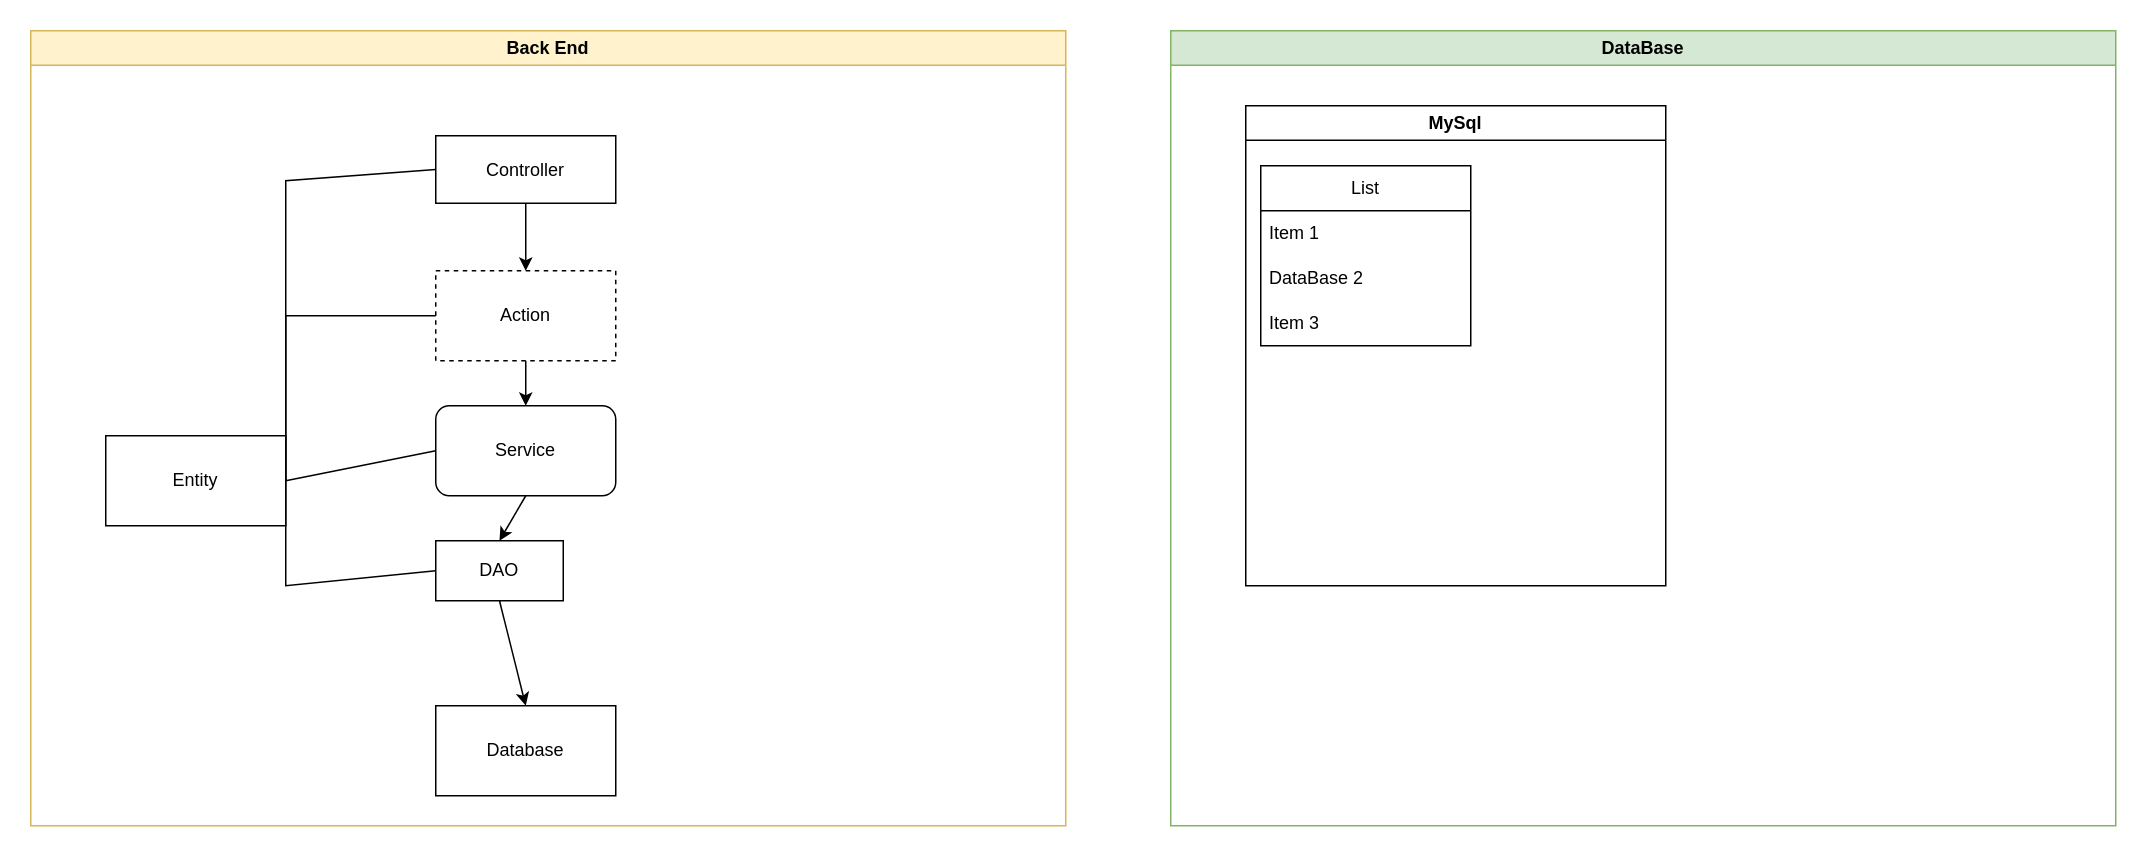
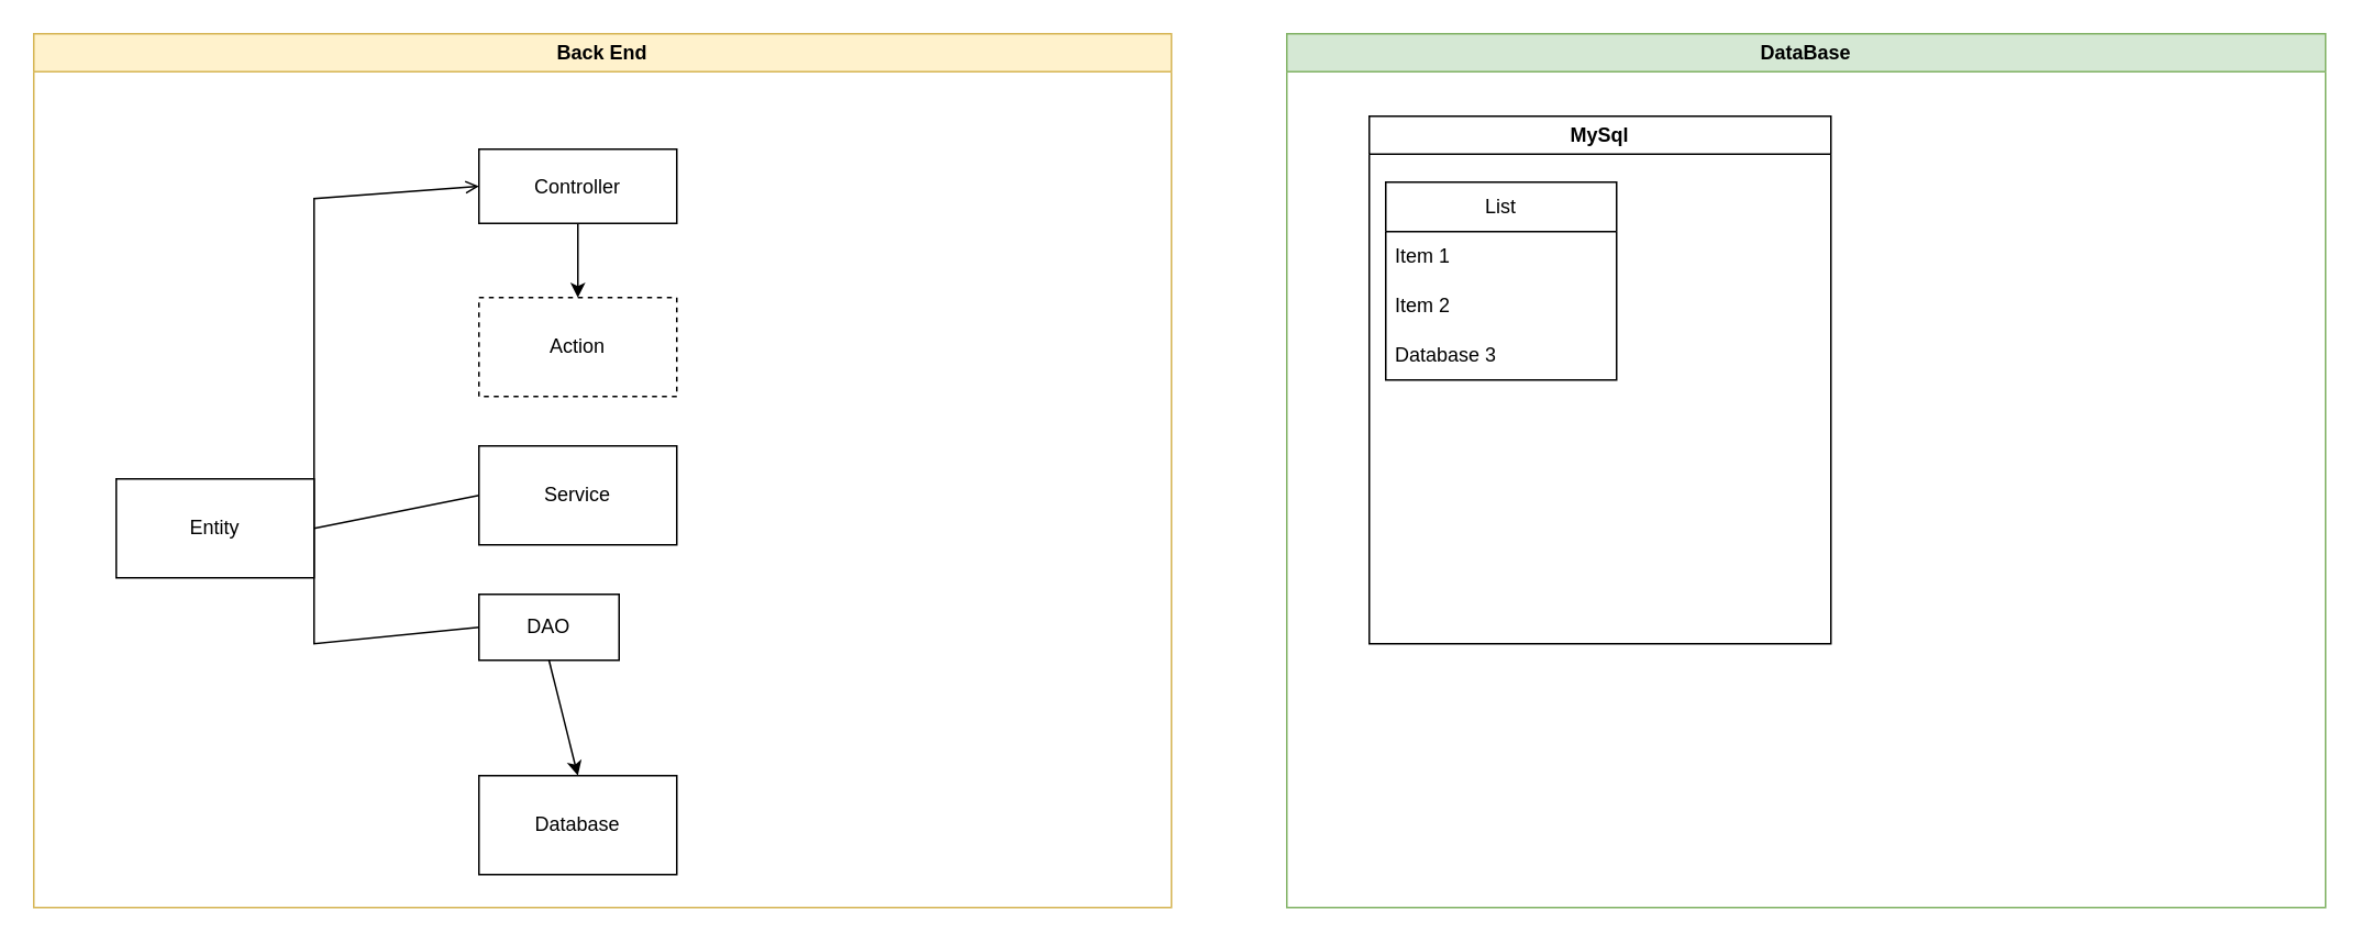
- <mxCell id="16" value="" style="endArrow=none;html=1;rounded=0;exitX=1;exitY=0.5;exitDx=0;exitDy=0;entryX=0;entryY=0.5;entryDx=0;entryDy=0;" edge="1" parent="2" source="8" target="6"><mxGeometry width="50" height="50" relative="1" as="geometry"><mxPoint x="130" y="130" as="sourcePoint" /><mxPoint x="180" y="80" as="targetPoint" /><Array as="points"><mxPoint x="170" y="100" /></Array></mxGeometry></mxCell>
+ <mxCell id="16" value="" style="endArrow=open;html=1;rounded=0;exitX=1;exitY=0.5;exitDx=0;exitDy=0;entryX=0;entryY=0.5;entryDx=0;entryDy=0;" edge="1" parent="2" source="8" target="6"><mxGeometry width="50" height="50" relative="1" as="geometry"><mxPoint x="130" y="130" as="sourcePoint" /><mxPoint x="180" y="80" as="targetPoint" /><Array as="points"><mxPoint x="170" y="100" /></Array></mxGeometry></mxCell>
- <mxCell id="21" value="DataBase 2" style="text;strokeColor=none;fillColor=none;align=left;verticalAlign=middle;spacingLeft=4;spacingRight=4;overflow=hidden;points=[[0,0.5],[1,0.5]];portConstraint=eastwest;rotatable=0;whiteSpace=wrap;html=1;" vertex="1" parent="19"><mxGeometry y="60" width="140" height="30" as="geometry" /></mxCell>
+ <mxCell id="21" value="Item 2" style="text;strokeColor=none;fillColor=none;align=left;verticalAlign=middle;spacingLeft=4;spacingRight=4;overflow=hidden;points=[[0,0.5],[1,0.5]];portConstraint=eastwest;rotatable=0;whiteSpace=wrap;html=1;" vertex="1" parent="19"><mxGeometry y="60" width="140" height="30" as="geometry" /></mxCell>
- <mxCell id="15" value="" style="endArrow=none;html=1;rounded=0;exitX=1;exitY=0.5;exitDx=0;exitDy=0;entryX=0;entryY=0.5;entryDx=0;entryDy=0;" edge="1" parent="2" source="8" target="7"><mxGeometry width="50" height="50" relative="1" as="geometry"><mxPoint x="140" y="220" as="sourcePoint" /><mxPoint x="190" y="170" as="targetPoint" /><Array as="points"><mxPoint x="170" y="190" /></Array></mxGeometry></mxCell>
- <mxCell id="22" value="Item 3" style="text;strokeColor=none;fillColor=none;align=left;verticalAlign=middle;spacingLeft=4;spacingRight=4;overflow=hidden;points=[[0,0.5],[1,0.5]];portConstraint=eastwest;rotatable=0;whiteSpace=wrap;html=1;" vertex="1" parent="19"><mxGeometry y="90" width="140" height="30" as="geometry" /></mxCell>
+ <mxCell id="22" value="Database 3" style="text;strokeColor=none;fillColor=none;align=left;verticalAlign=middle;spacingLeft=4;spacingRight=4;overflow=hidden;points=[[0,0.5],[1,0.5]];portConstraint=eastwest;rotatable=0;whiteSpace=wrap;html=1;" vertex="1" parent="19"><mxGeometry y="90" width="140" height="30" as="geometry" /></mxCell>
- <mxCell id="12" value="" style="endArrow=classic;html=1;rounded=0;exitX=0.5;exitY=1;exitDx=0;exitDy=0;entryX=0.5;entryY=0;entryDx=0;entryDy=0;" edge="1" parent="2" source="7" target="5"><mxGeometry width="50" height="50" relative="1" as="geometry"><mxPoint x="420" y="250" as="sourcePoint" /><mxPoint x="470" y="200" as="targetPoint" /></mxGeometry></mxCell>
- <mxCell id="5" value="Service" style="whiteSpace=wrap;html=1;rounded=1;" vertex="1" parent="2"><mxGeometry x="270" y="250" width="120" height="60" as="geometry" /></mxCell>
+ <mxCell id="5" value="Service" style="rounded=0;whiteSpace=wrap;html=1;" vertex="1" parent="2"><mxGeometry x="270" y="250" width="120" height="60" as="geometry" /></mxCell>
- <mxCell id="10" value="" style="endArrow=classic;html=1;rounded=0;exitX=0.5;exitY=1;exitDx=0;exitDy=0;entryX=0.5;entryY=0;entryDx=0;entryDy=0;" edge="1" parent="2" source="5" target="4"><mxGeometry width="50" height="50" relative="1" as="geometry"><mxPoint x="460" y="420" as="sourcePoint" /><mxPoint x="510" y="370" as="targetPoint" /></mxGeometry></mxCell>
